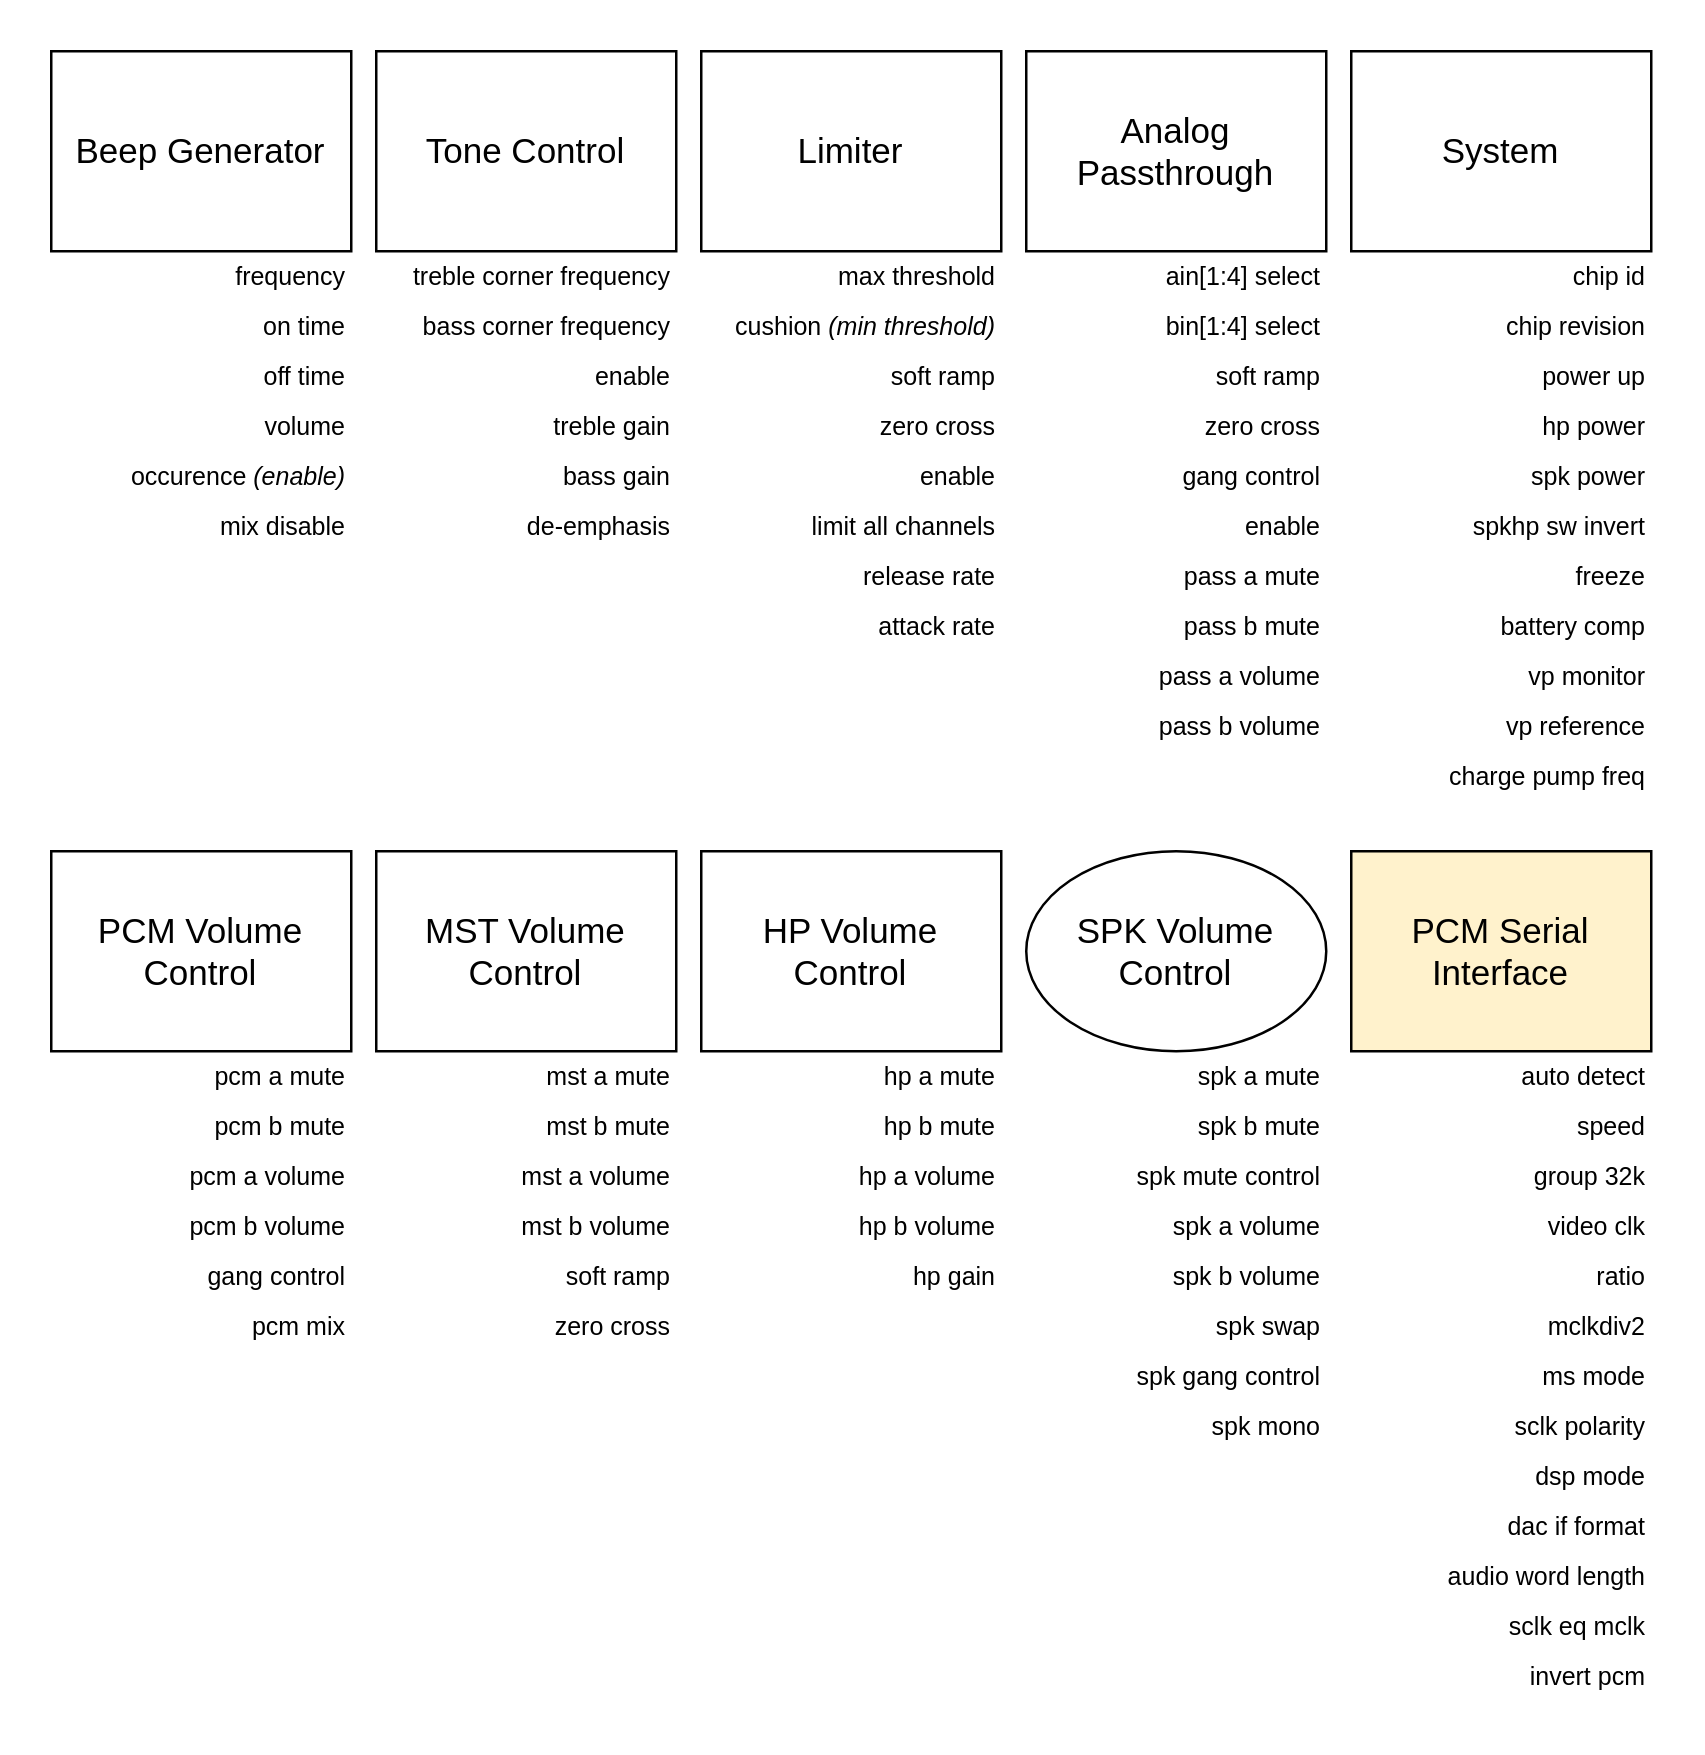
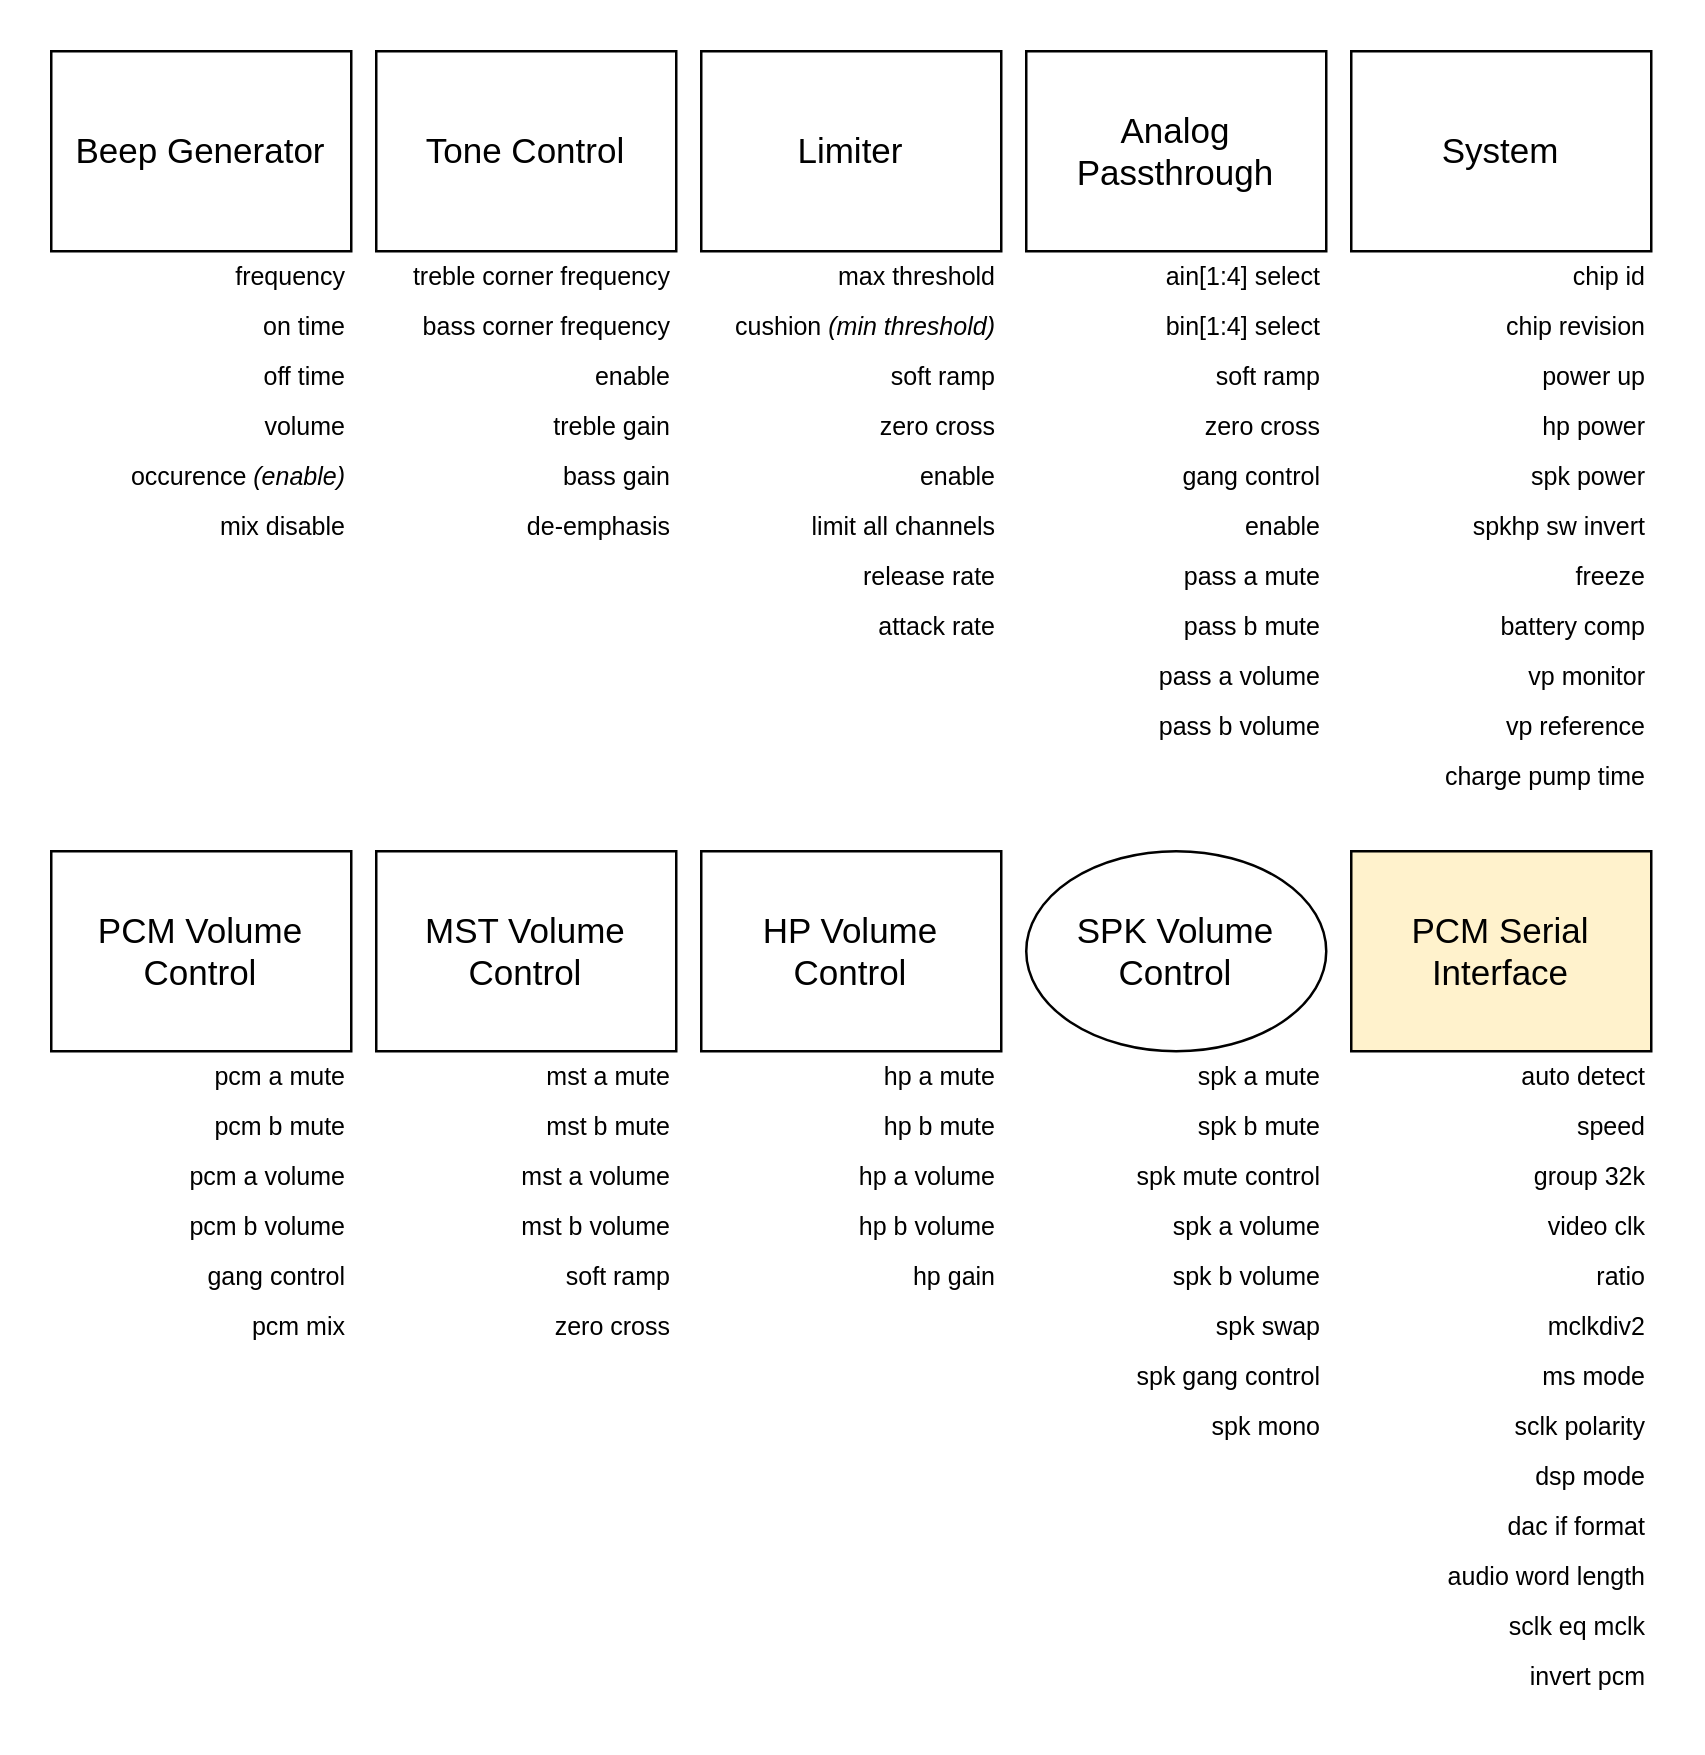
- <mxCell id="80" value="charge pump freq" style="text;html=1;strokeColor=none;fillColor=none;align=right;verticalAlign=middle;whiteSpace=wrap;rounded=0;fontSize=10;" vertex="1" parent="1"><mxGeometry x="550" y="300" width="110" height="20" as="geometry" /></mxCell>
+ <mxCell id="80" value="charge pump time" style="text;html=1;strokeColor=none;fillColor=none;align=right;verticalAlign=middle;whiteSpace=wrap;rounded=0;fontSize=10;" vertex="1" parent="1"><mxGeometry x="550" y="300" width="110" height="20" as="geometry" /></mxCell>
